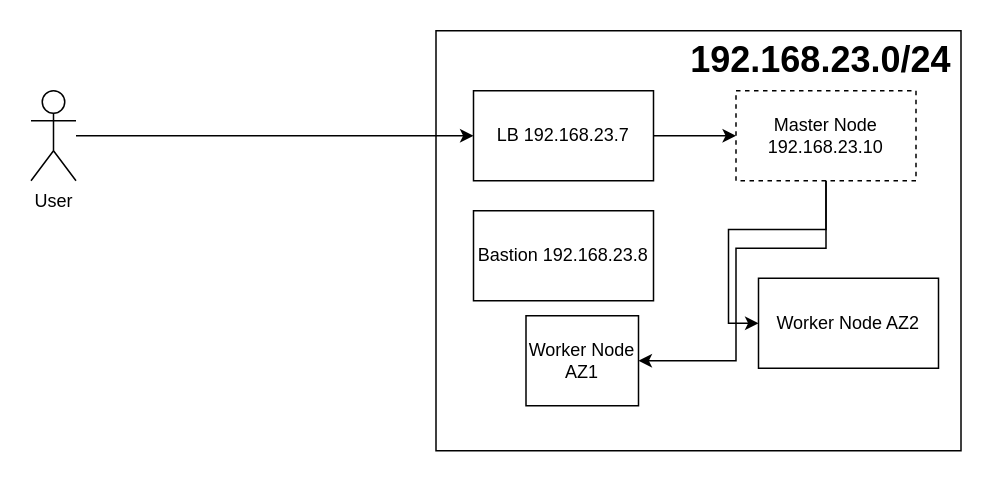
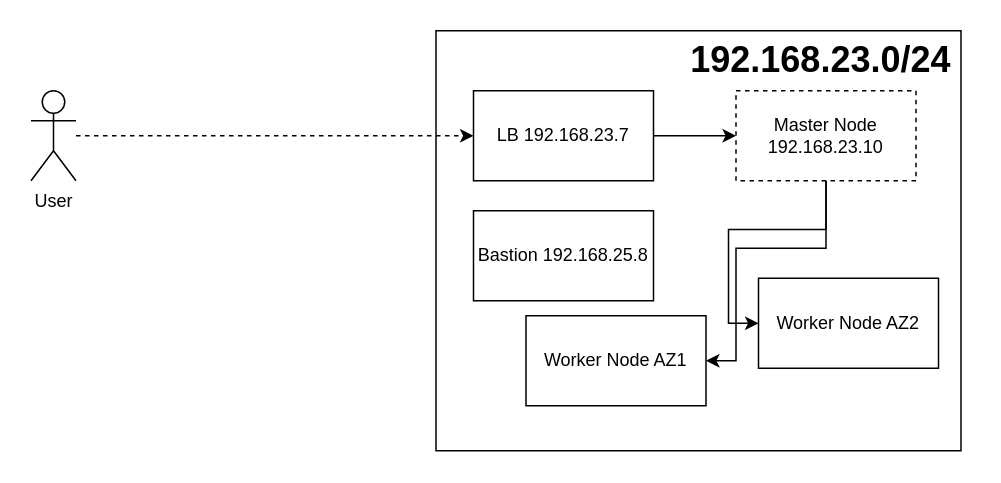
- <mxCell id="12" style="edgeStyle=orthogonalEdgeStyle;rounded=0;orthogonalLoop=1;jettySize=auto;html=1;" edge="1" parent="1" source="13" target="4"><mxGeometry relative="1" as="geometry" /></mxCell>
+ <mxCell id="12" style="edgeStyle=orthogonalEdgeStyle;rounded=0;orthogonalLoop=1;jettySize=auto;html=1;dashed=1;" edge="1" parent="1" source="13" target="4"><mxGeometry relative="1" as="geometry" /></mxCell>
- <mxCell id="9" value="Bastion 192.168.23.8" style="rounded=0;whiteSpace=wrap;html=1;fillColor=none;" vertex="1" parent="1"><mxGeometry x="315" y="140" width="120" height="60" as="geometry" /></mxCell>
+ <mxCell id="9" value="Bastion 192.168.25.8" style="rounded=0;whiteSpace=wrap;html=1;fillColor=none;" vertex="1" parent="1"><mxGeometry x="315" y="140" width="120" height="60" as="geometry" /></mxCell>
- <mxCell id="10" value="Worker Node AZ1" style="rounded=0;whiteSpace=wrap;html=1;fillColor=none;" vertex="1" parent="1"><mxGeometry x="350" y="210" width="75" height="60" as="geometry" /></mxCell>
+ <mxCell id="10" value="Worker Node AZ1" style="rounded=0;whiteSpace=wrap;html=1;fillColor=none;" vertex="1" parent="1"><mxGeometry x="350" y="210" width="120" height="60" as="geometry" /></mxCell>
